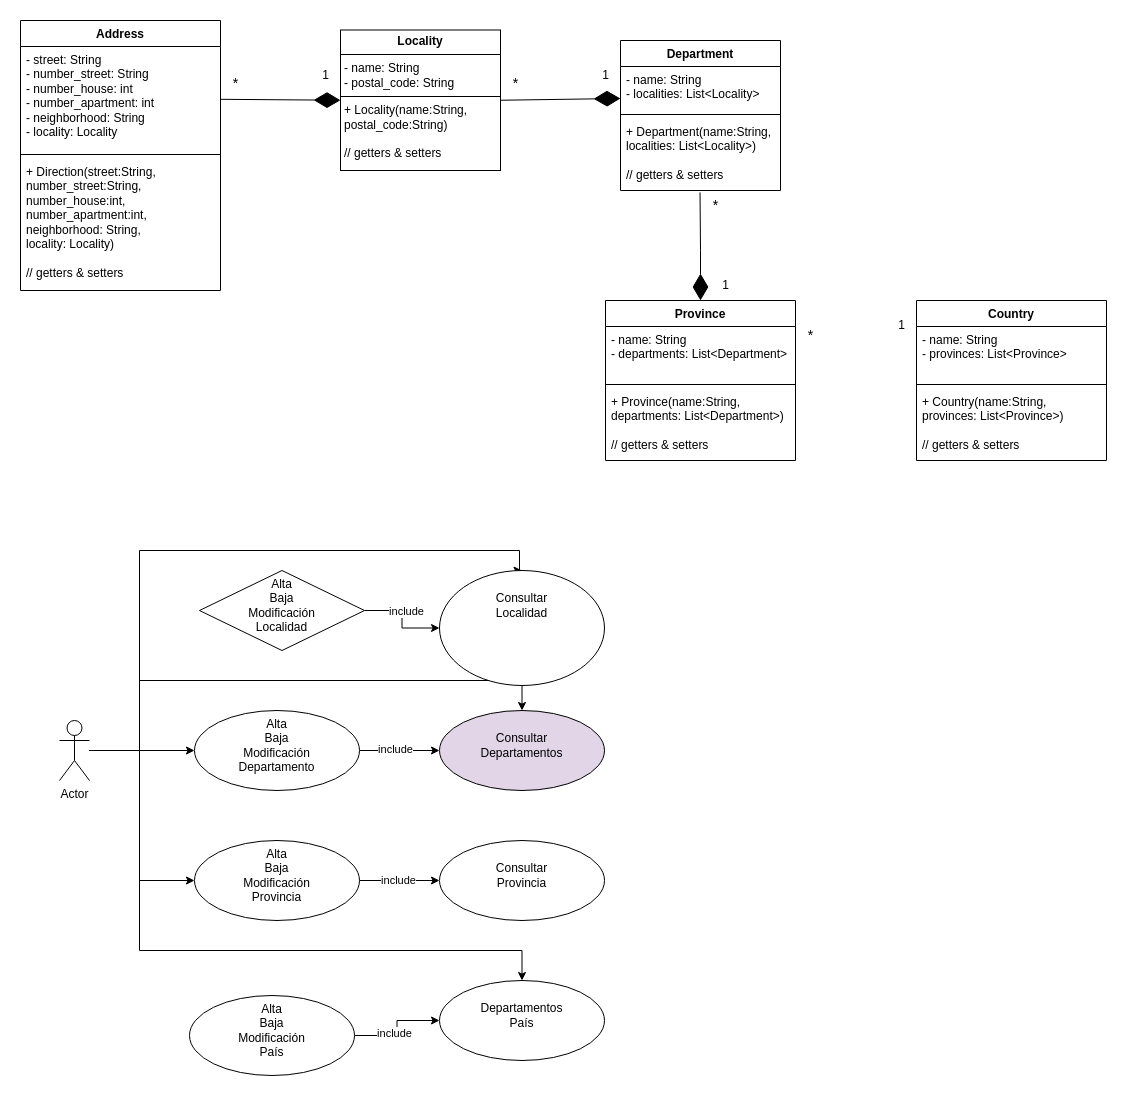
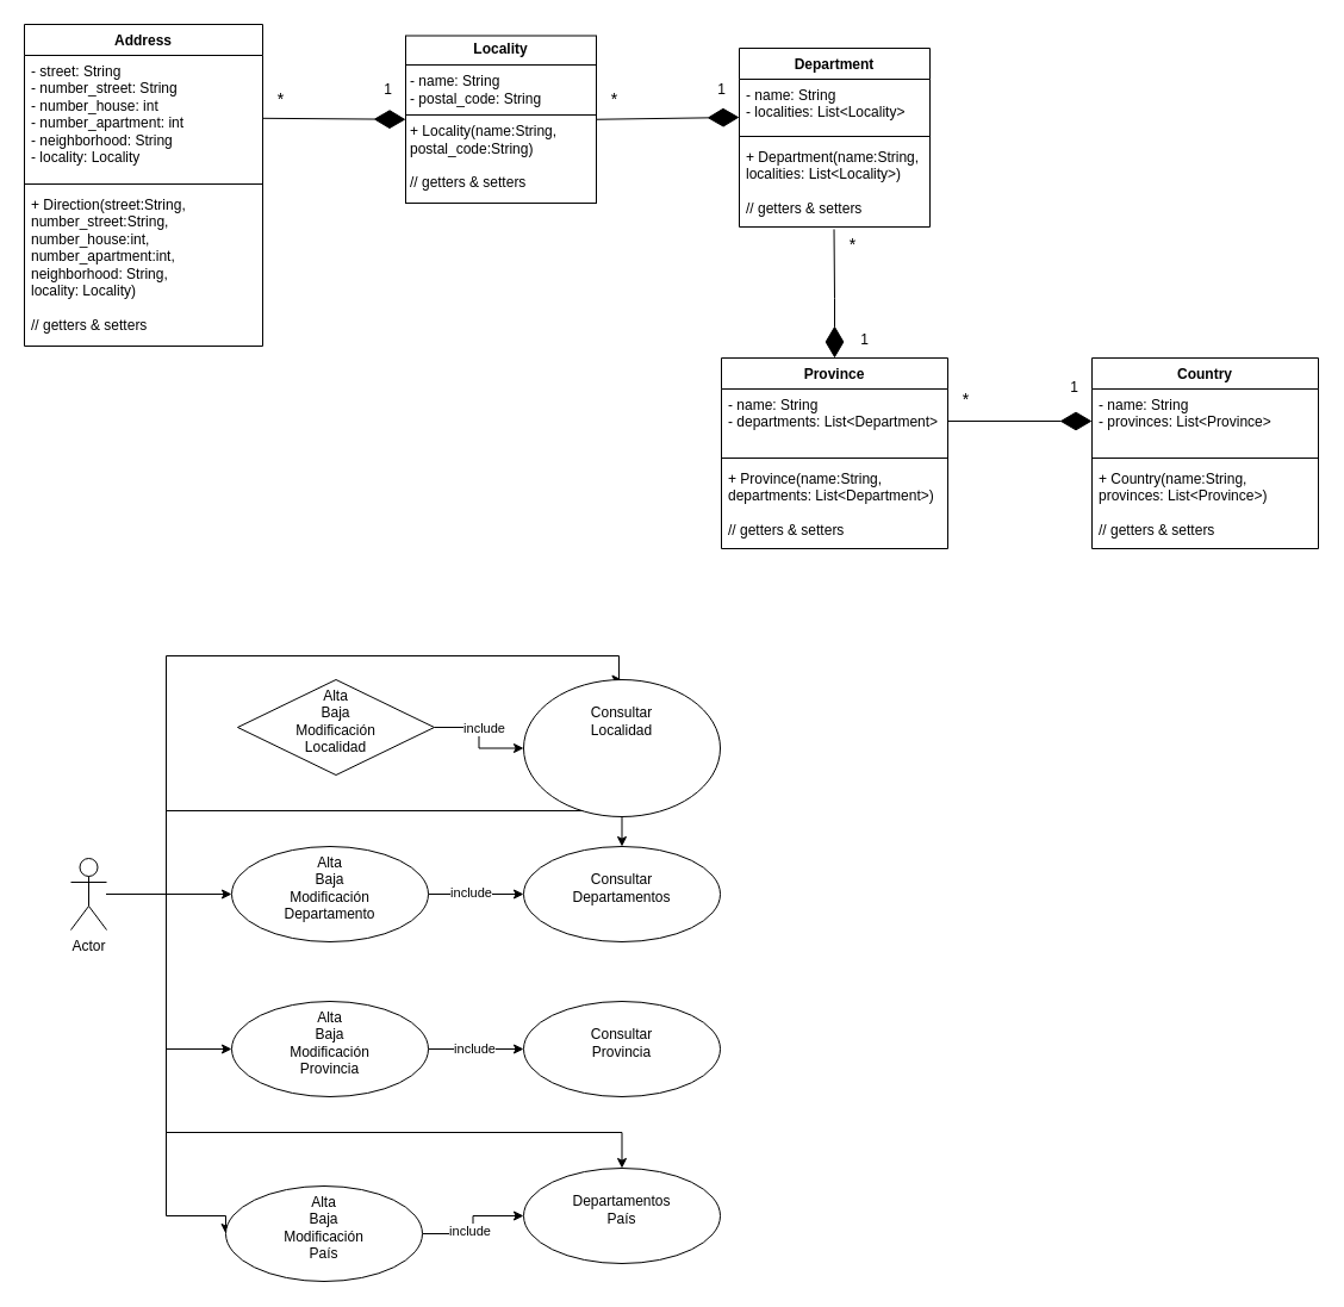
+ <mxCell id="51" value="" style="endArrow=diamondThin;endFill=1;endSize=24;html=1;rounded=0;entryX=0;entryY=0.5;entryDx=0;entryDy=0;exitX=1;exitY=0.5;exitDx=0;exitDy=0;" edge="1" parent="1" source="41" target="48"><mxGeometry width="160" relative="1" as="geometry"><mxPoint x="900" y="200" as="sourcePoint" /><mxPoint x="900" y="325" as="targetPoint" /><Array as="points" /></mxGeometry></mxCell>
- <mxCell id="16" value="&lt;div&gt;&lt;br&gt;&lt;/div&gt;&lt;div&gt;Consultar&lt;br&gt;Departamentos&lt;/div&gt;" style="ellipse;whiteSpace=wrap;html=1;verticalAlign=top;fillColor=#e1d5e7;" parent="1" vertex="1"><mxGeometry x="439" y="710" width="165" height="80" as="geometry" /></mxCell>
+ <mxCell id="16" value="&lt;div&gt;&lt;br&gt;&lt;/div&gt;&lt;div&gt;Consultar&lt;br&gt;Departamentos&lt;/div&gt;" style="ellipse;whiteSpace=wrap;html=1;verticalAlign=top;" parent="1" vertex="1"><mxGeometry x="439" y="710" width="165" height="80" as="geometry" /></mxCell>
+ <mxCell id="6" style="edgeStyle=orthogonalEdgeStyle;rounded=0;orthogonalLoop=1;jettySize=auto;html=1;entryX=0;entryY=0.5;entryDx=0;entryDy=0;" parent="1" source="8" target="23" edge="1"><mxGeometry relative="1" as="geometry"><Array as="points"><mxPoint x="139" y="750" /><mxPoint x="139" y="1020" /></Array></mxGeometry></mxCell>
